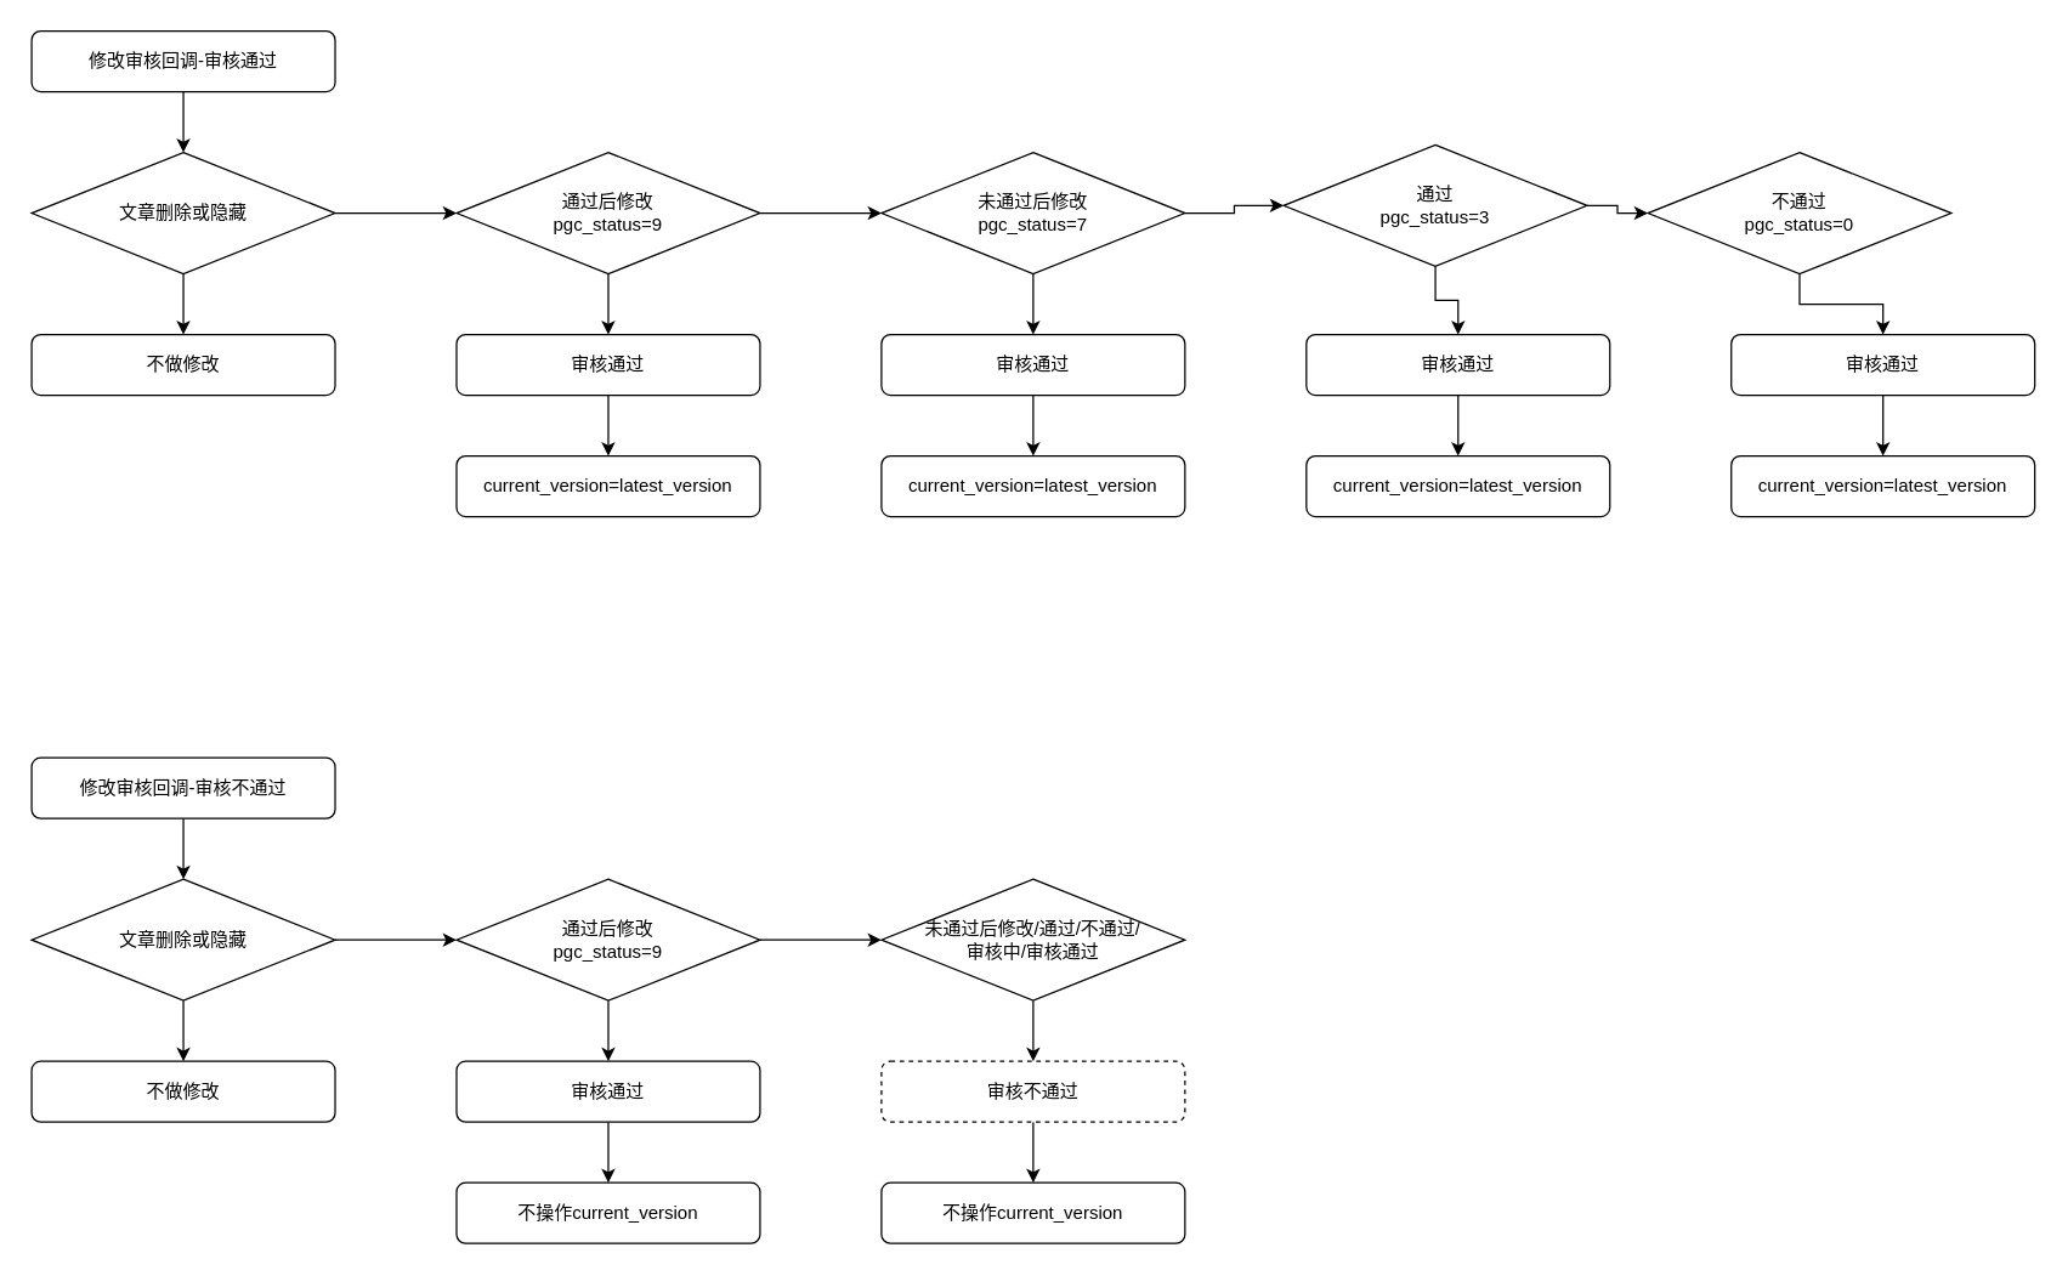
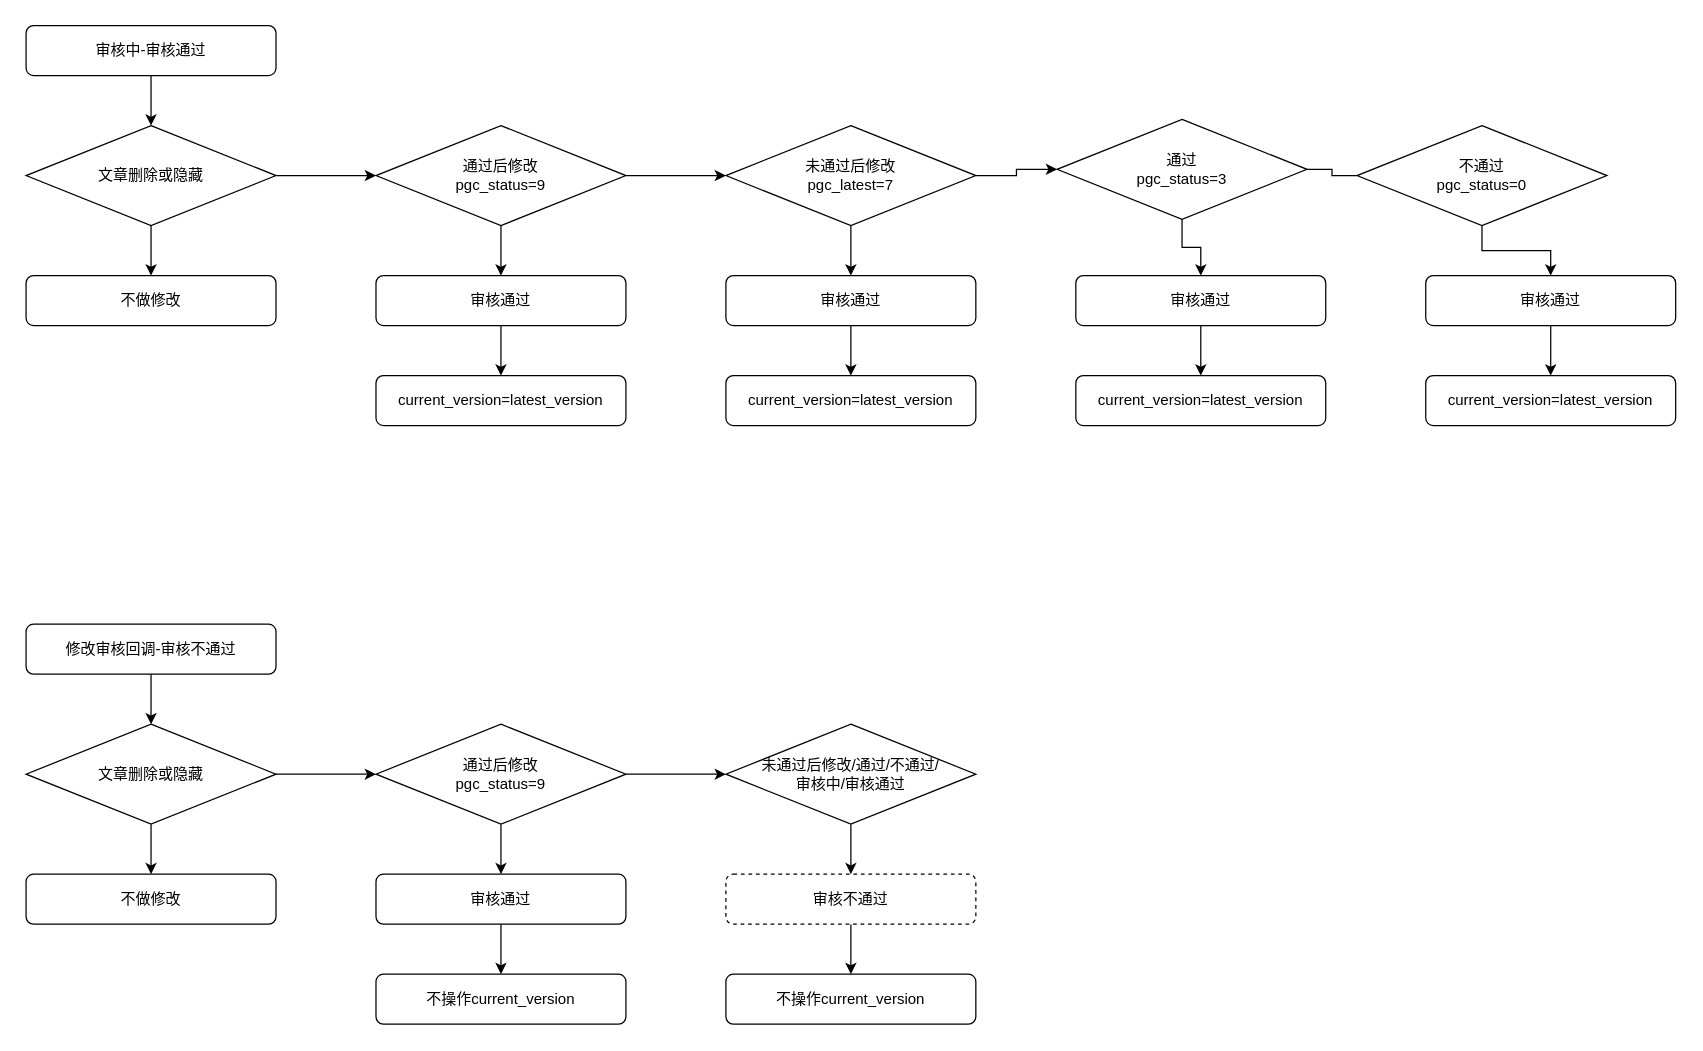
- <mxCell id="3" value="&lt;span style=&quot;white-space: normal&quot;&gt;修改审核回调-审核通过&lt;/span&gt;" style="rounded=1;whiteSpace=wrap;html=1;" vertex="1" parent="1"><mxGeometry x="20" y="20" width="200" height="40" as="geometry" /></mxCell>
+ <mxCell id="3" value="&lt;span style=&quot;white-space: normal&quot;&gt;审核中-审核通过&lt;/span&gt;" style="rounded=1;whiteSpace=wrap;html=1;" vertex="1" parent="1"><mxGeometry x="20" y="20" width="200" height="40" as="geometry" /></mxCell>
- <mxCell id="12" value="未通过后修改&lt;br&gt;pgc_status=7" style="rhombus;whiteSpace=wrap;html=1;" vertex="1" parent="1"><mxGeometry x="580" y="100" width="200" height="80" as="geometry" /></mxCell>
+ <mxCell id="12" value="未通过后修改&lt;br&gt;pgc_latest=7" style="rhombus;whiteSpace=wrap;html=1;" vertex="1" parent="1"><mxGeometry x="580" y="100" width="200" height="80" as="geometry" /></mxCell>
- <mxCell id="17" style="edgeStyle=orthogonalEdgeStyle;rounded=0;orthogonalLoop=1;jettySize=auto;html=1;entryX=0;entryY=0.5;entryDx=0;entryDy=0;" edge="1" parent="1" source="18" target="23"><mxGeometry relative="1" as="geometry" /></mxCell>
+ <mxCell id="17" style="edgeStyle=orthogonalEdgeStyle;rounded=0;orthogonalLoop=1;jettySize=auto;html=1;entryX=0;entryY=0.5;entryDx=0;entryDy=0;endArrow=none;" edge="1" parent="1" source="18" target="23"><mxGeometry relative="1" as="geometry" /></mxCell>
